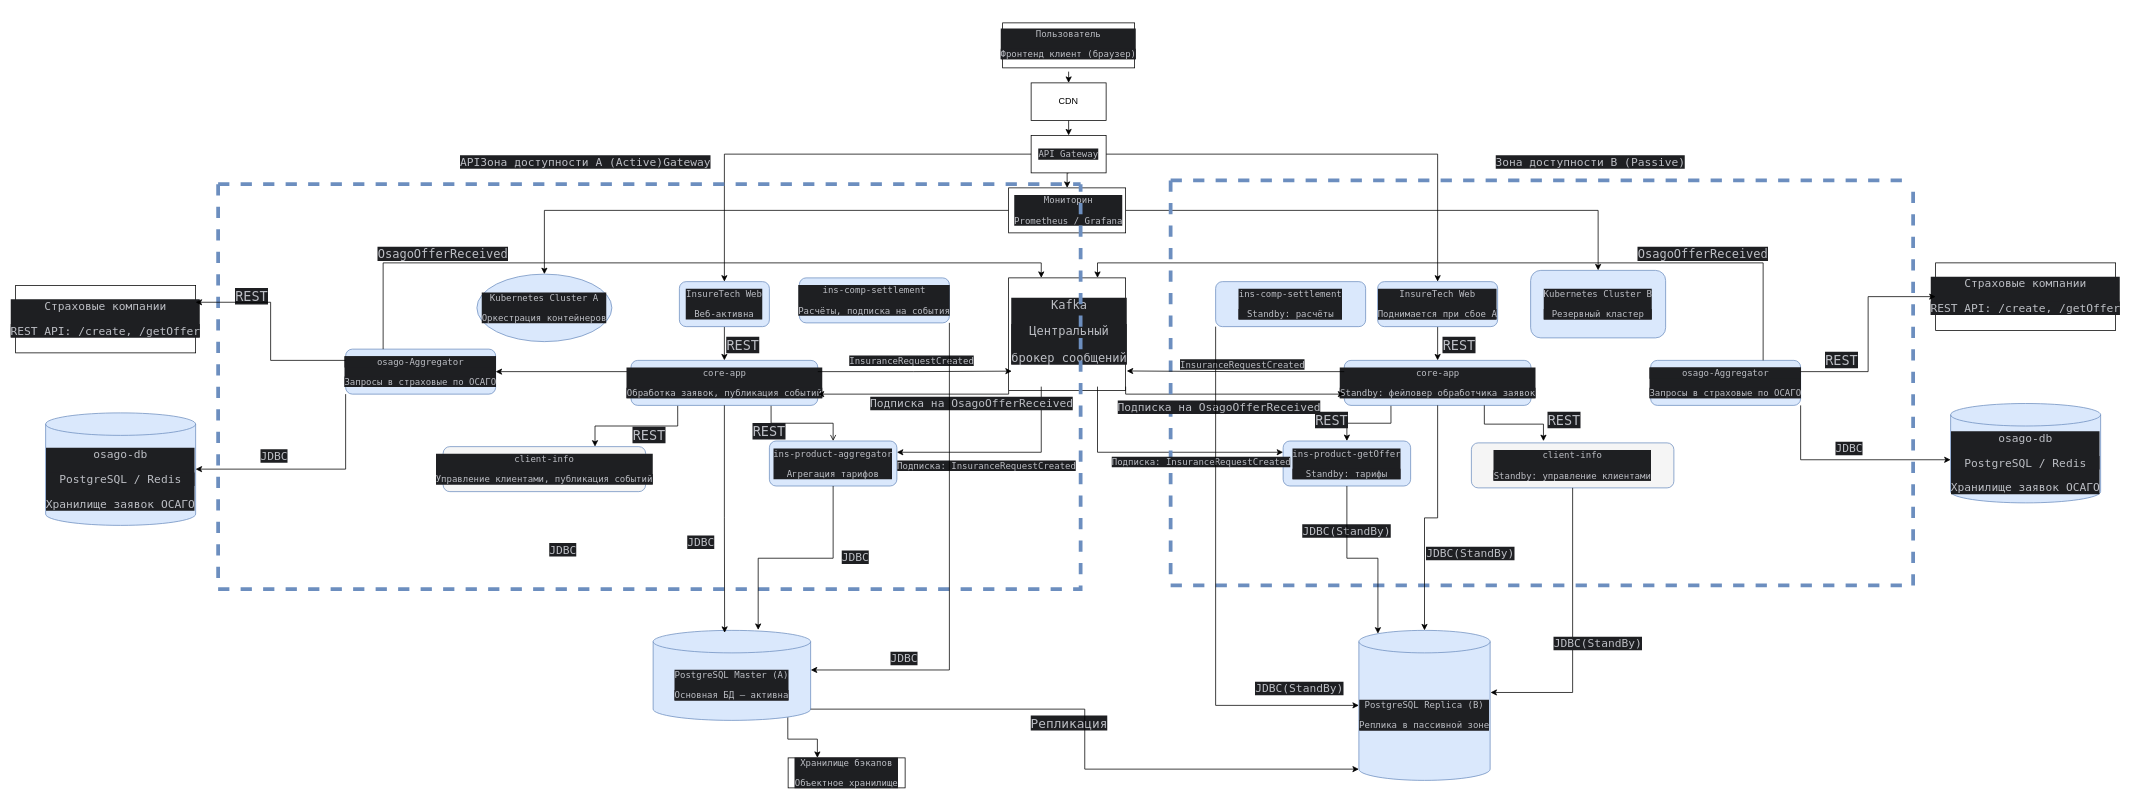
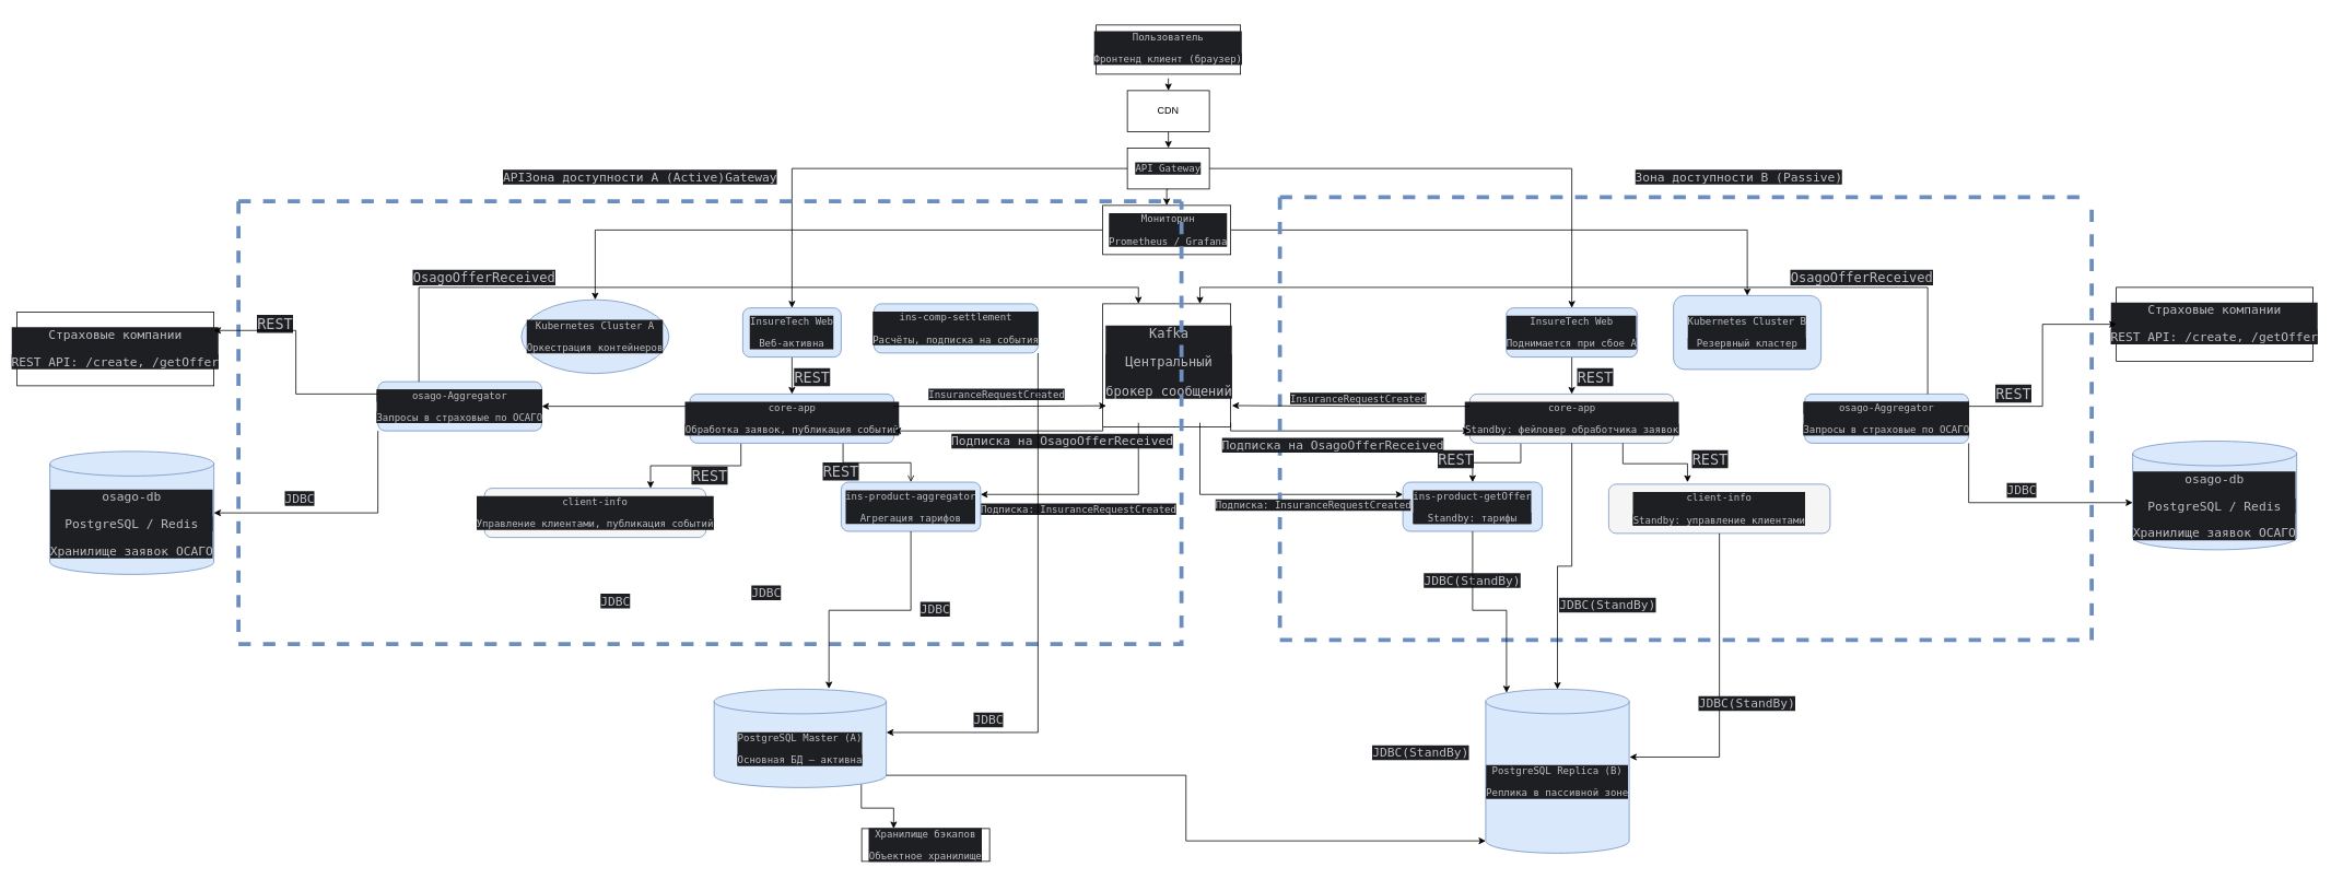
- <mxCell id="30" value="&lt;div style=&quot;background-color: rgb(30, 31, 34); color: rgb(188, 190, 196);&quot;&gt;&lt;pre style=&quot;font-family:'JetBrains Mono',monospace;font-size:9,8pt;&quot;&gt;&lt;div style=&quot;background-color: rgb(30, 31, 34); color: rgb(188, 190, 196);&quot;&gt;&lt;pre style=&quot;font-family:'JetBrains Mono',monospace;font-size:9,8pt;&quot;&gt;ins-comp-settlement&lt;/pre&gt;&lt;pre style=&quot;font-family:'JetBrains Mono',monospace;font-size:9,8pt;&quot;&gt;&lt;pre style=&quot;font-family:'JetBrains Mono',monospace;font-size:9,8pt;&quot;&gt;&lt;div style=&quot;background-color:#1e1f22;color:#bcbec4&quot;&gt;&lt;pre style=&quot;font-family:'JetBrains Mono',monospace;font-size:9,8pt;&quot;&gt;Standby: расчёты&lt;/pre&gt;&lt;/div&gt;&lt;/pre&gt;&lt;/pre&gt;&lt;/div&gt;&lt;/pre&gt;&lt;/div&gt;" style="rounded=1;whiteSpace=wrap;html=1;fillColor=#dae8fc;strokeColor=#6c8ebf;" vertex="1" parent="1"><mxGeometry x="1620" y="375" width="200" height="60" as="geometry" /></mxCell>
- <mxCell id="28" value="&lt;div style=&quot;background-color: rgb(30, 31, 34); color: rgb(188, 190, 196);&quot;&gt;&lt;pre style=&quot;font-family:'JetBrains Mono',monospace;font-size:9,8pt;&quot;&gt;&lt;div style=&quot;background-color: rgb(30, 31, 34); color: rgb(188, 190, 196);&quot;&gt;&lt;pre style=&quot;font-family:'JetBrains Mono',monospace;font-size:9,8pt;&quot;&gt;core-app&lt;/pre&gt;&lt;pre style=&quot;font-family:'JetBrains Mono',monospace;font-size:9,8pt;&quot;&gt;&lt;div style=&quot;background-color: rgb(30, 31, 34); color: rgb(188, 190, 196);&quot;&gt;&lt;pre style=&quot;font-family:'JetBrains Mono',monospace;font-size:9,8pt;&quot;&gt;&lt;div style=&quot;background-color:#1e1f22;color:#bcbec4&quot;&gt;&lt;pre style=&quot;font-family:'JetBrains Mono',monospace;font-size:9,8pt;&quot;&gt;Standby: фейловер обработчика заявок&lt;/pre&gt;&lt;/div&gt;&lt;/pre&gt;&lt;/div&gt;&lt;/pre&gt;&lt;/div&gt;&lt;/pre&gt;&lt;/div&gt;" style="rounded=1;whiteSpace=wrap;html=1;fillColor=#dae8fc;strokeColor=#6c8ebf;" vertex="1" parent="1"><mxGeometry x="1791.5" y="480" width="249" height="60" as="geometry" /></mxCell>
+ <mxCell id="28" value="&lt;div style=&quot;background-color: rgb(30, 31, 34); color: rgb(188, 190, 196);&quot;&gt;&lt;pre style=&quot;font-family:'JetBrains Mono',monospace;font-size:9,8pt;&quot;&gt;&lt;div style=&quot;background-color: rgb(30, 31, 34); color: rgb(188, 190, 196);&quot;&gt;&lt;pre style=&quot;font-family:'JetBrains Mono',monospace;font-size:9,8pt;&quot;&gt;core-app&lt;/pre&gt;&lt;pre style=&quot;font-family:'JetBrains Mono',monospace;font-size:9,8pt;&quot;&gt;&lt;div style=&quot;background-color: rgb(30, 31, 34); color: rgb(188, 190, 196);&quot;&gt;&lt;pre style=&quot;font-family:'JetBrains Mono',monospace;font-size:9,8pt;&quot;&gt;&lt;div style=&quot;background-color:#1e1f22;color:#bcbec4&quot;&gt;&lt;pre style=&quot;font-family:'JetBrains Mono',monospace;font-size:9,8pt;&quot;&gt;Standby: фейловер обработчика заявок&lt;/pre&gt;&lt;/div&gt;&lt;/pre&gt;&lt;/div&gt;&lt;/pre&gt;&lt;/div&gt;&lt;/pre&gt;&lt;/div&gt;" style="rounded=1;whiteSpace=wrap;html=1;fillColor=#f5f5f5;strokeColor=#6c8ebf;" vertex="1" parent="1"><mxGeometry x="1791.5" y="480" width="249" height="60" as="geometry" /></mxCell>
- <mxCell id="76" style="edgeStyle=orthogonalEdgeStyle;rounded=0;orthogonalLoop=1;jettySize=auto;html=1;exitX=0.5;exitY=1;exitDx=0;exitDy=0;entryX=0.454;entryY=0.027;entryDx=0;entryDy=0;entryPerimeter=0;" edge="1" parent="1" source="26" target="73"><mxGeometry relative="1" as="geometry" /></mxCell>
- <mxCell id="81" style="edgeStyle=orthogonalEdgeStyle;rounded=0;orthogonalLoop=1;jettySize=auto;html=1;exitX=0;exitY=1;exitDx=0;exitDy=0;entryX=0;entryY=0.5;entryDx=0;entryDy=0;entryPerimeter=0;" edge="1" parent="1" source="30" target="77"><mxGeometry relative="1" as="geometry" /></mxCell>
- <mxCell id="86" value="&lt;div style=&quot;background-color:#1e1f22;color:#bcbec4&quot;&gt;&lt;pre style=&quot;font-family:'JetBrains Mono',monospace;font-size:9,8pt;&quot;&gt;Репликация&lt;/pre&gt;&lt;/div&gt;" style="text;whiteSpace=wrap;html=1;align=center;fontSize=17;" vertex="1" parent="1"><mxGeometry x="1375" y="930" width="100" height="60" as="geometry" /></mxCell>
